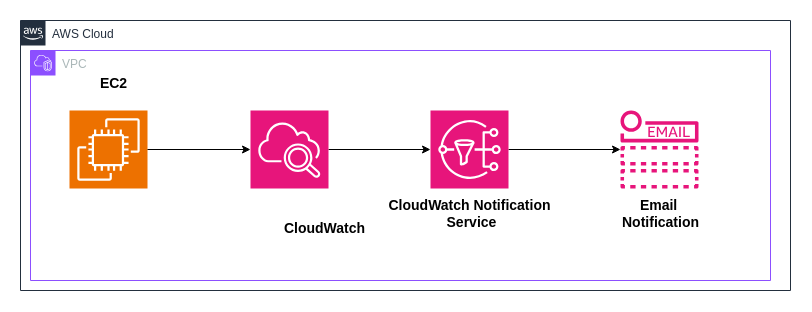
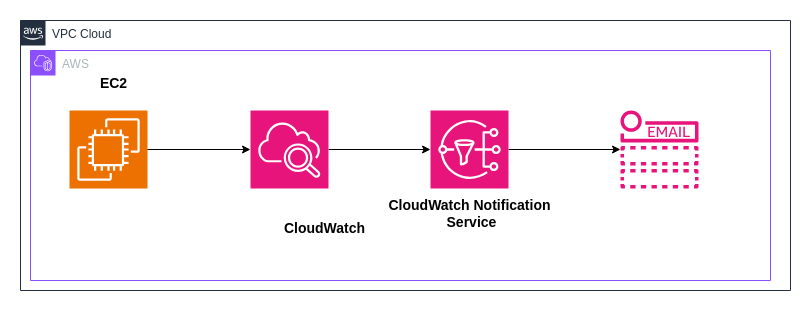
- <mxCell id="2" value="AWS Cloud" style="points=[[0,0],[0.25,0],[0.5,0],[0.75,0],[1,0],[1,0.25],[1,0.5],[1,0.75],[1,1],[0.75,1],[0.5,1],[0.25,1],[0,1],[0,0.75],[0,0.5],[0,0.25]];outlineConnect=0;gradientColor=none;html=1;whiteSpace=wrap;fontSize=12;fontStyle=0;container=1;pointerEvents=0;collapsible=0;recursiveResize=0;shape=mxgraph.aws4.group;grIcon=mxgraph.aws4.group_aws_cloud_alt;strokeColor=#232F3E;fillColor=none;verticalAlign=top;align=left;spacingLeft=30;fontColor=#232F3E;dashed=0;" parent="1" vertex="1"><mxGeometry x="20" y="20" width="770" height="270" as="geometry" /></mxCell>
+ <mxCell id="2" value="VPC Cloud" style="points=[[0,0],[0.25,0],[0.5,0],[0.75,0],[1,0],[1,0.25],[1,0.5],[1,0.75],[1,1],[0.75,1],[0.5,1],[0.25,1],[0,1],[0,0.75],[0,0.5],[0,0.25]];outlineConnect=0;gradientColor=none;html=1;whiteSpace=wrap;fontSize=12;fontStyle=0;container=1;pointerEvents=0;collapsible=0;recursiveResize=0;shape=mxgraph.aws4.group;grIcon=mxgraph.aws4.group_aws_cloud_alt;strokeColor=#232F3E;fillColor=none;verticalAlign=top;align=left;spacingLeft=30;fontColor=#232F3E;dashed=0;" parent="1" vertex="1"><mxGeometry x="20" y="20" width="770" height="270" as="geometry" /></mxCell>
- <mxCell id="3" value="VPC" style="points=[[0,0],[0.25,0],[0.5,0],[0.75,0],[1,0],[1,0.25],[1,0.5],[1,0.75],[1,1],[0.75,1],[0.5,1],[0.25,1],[0,1],[0,0.75],[0,0.5],[0,0.25]];outlineConnect=0;gradientColor=none;html=1;whiteSpace=wrap;fontSize=12;fontStyle=0;container=1;pointerEvents=0;collapsible=0;recursiveResize=0;shape=mxgraph.aws4.group;grIcon=mxgraph.aws4.group_vpc2;strokeColor=#8C4FFF;fillColor=none;verticalAlign=top;align=left;spacingLeft=30;fontColor=#AAB7B8;dashed=0;" parent="2" vertex="1"><mxGeometry x="10" y="30" width="740" height="230" as="geometry" /></mxCell>
+ <mxCell id="3" value="AWS" style="points=[[0,0],[0.25,0],[0.5,0],[0.75,0],[1,0],[1,0.25],[1,0.5],[1,0.75],[1,1],[0.75,1],[0.5,1],[0.25,1],[0,1],[0,0.75],[0,0.5],[0,0.25]];outlineConnect=0;gradientColor=none;html=1;whiteSpace=wrap;fontSize=12;fontStyle=0;container=1;pointerEvents=0;collapsible=0;recursiveResize=0;shape=mxgraph.aws4.group;grIcon=mxgraph.aws4.group_vpc2;strokeColor=#8C4FFF;fillColor=none;verticalAlign=top;align=left;spacingLeft=30;fontColor=#AAB7B8;dashed=0;" parent="2" vertex="1"><mxGeometry x="10" y="30" width="740" height="230" as="geometry" /></mxCell>
- <mxCell id="13" value="&lt;b&gt;&lt;font style=&quot;font-size: 14px;&quot;&gt;Email&amp;nbsp;&lt;/font&gt;&lt;/b&gt;&lt;div&gt;&lt;b&gt;&lt;font style=&quot;font-size: 14px;&quot;&gt;Notification&lt;/font&gt;&lt;/b&gt;&lt;/div&gt;" style="text;html=1;align=center;verticalAlign=middle;resizable=0;points=[];autosize=1;strokeColor=none;fillColor=none;" parent="3" vertex="1"><mxGeometry x="580" y="138" width="100" height="50" as="geometry" /></mxCell>
